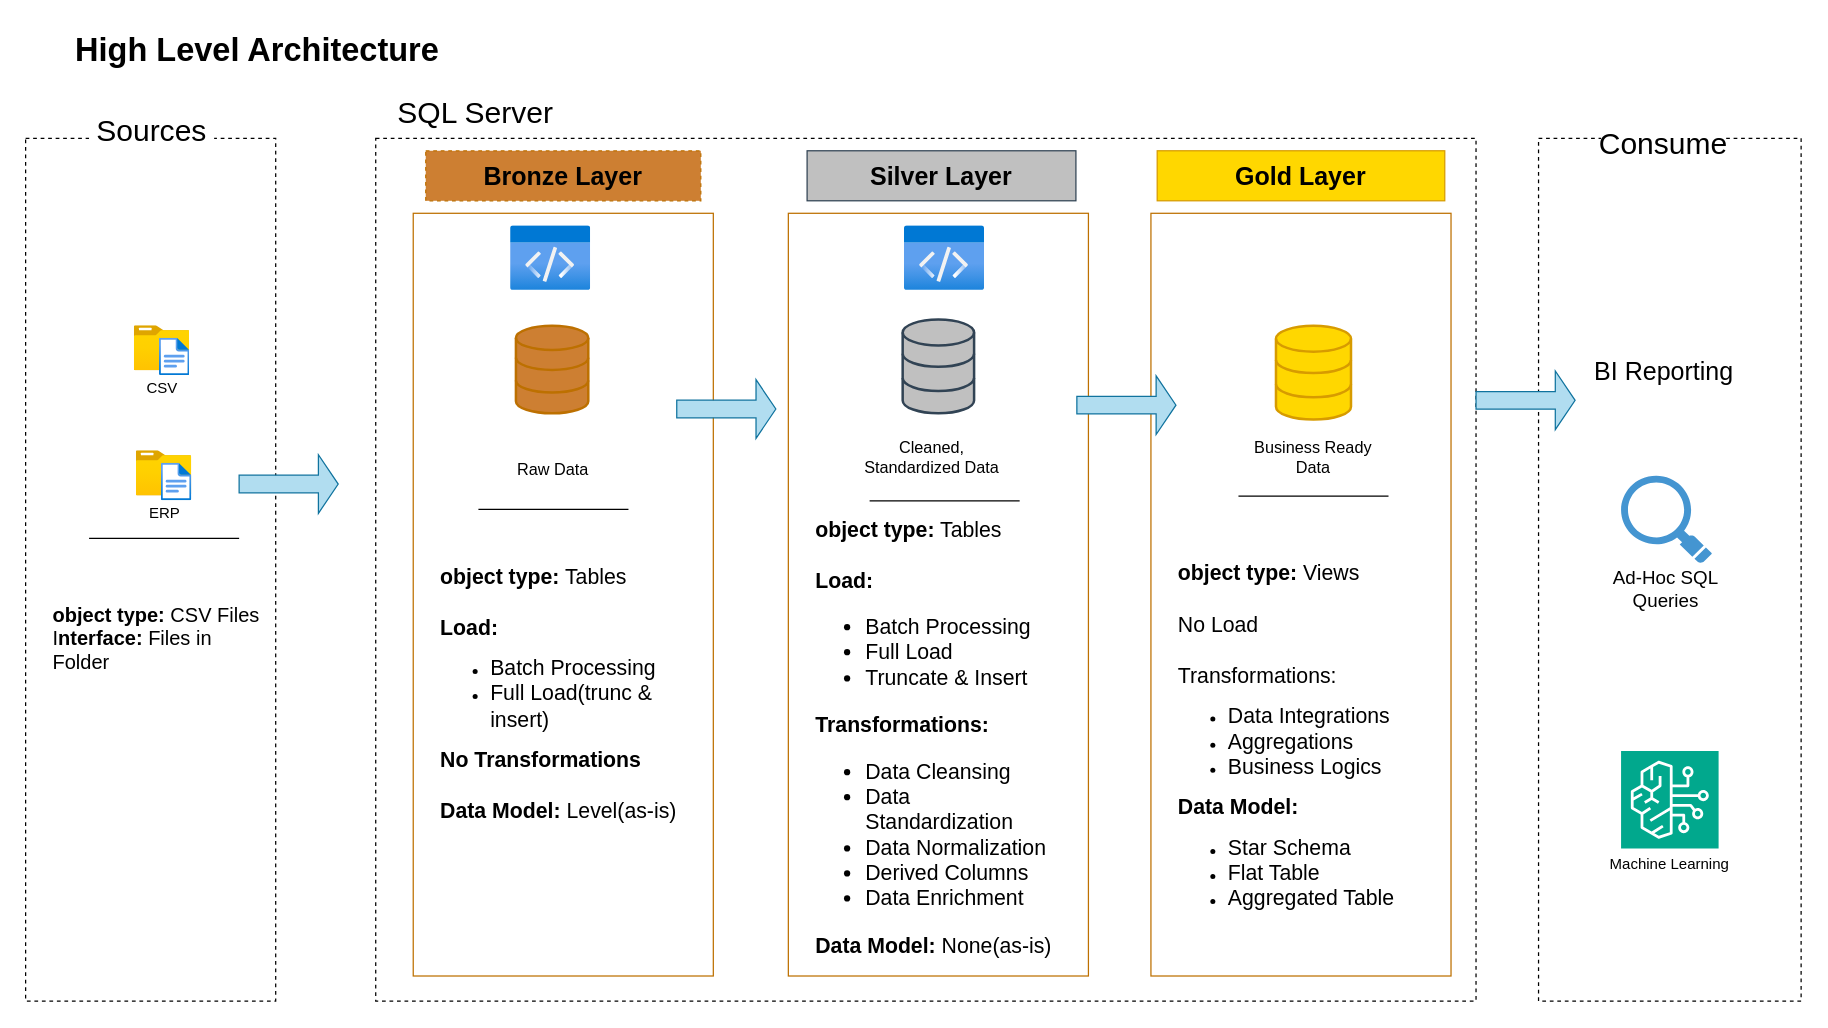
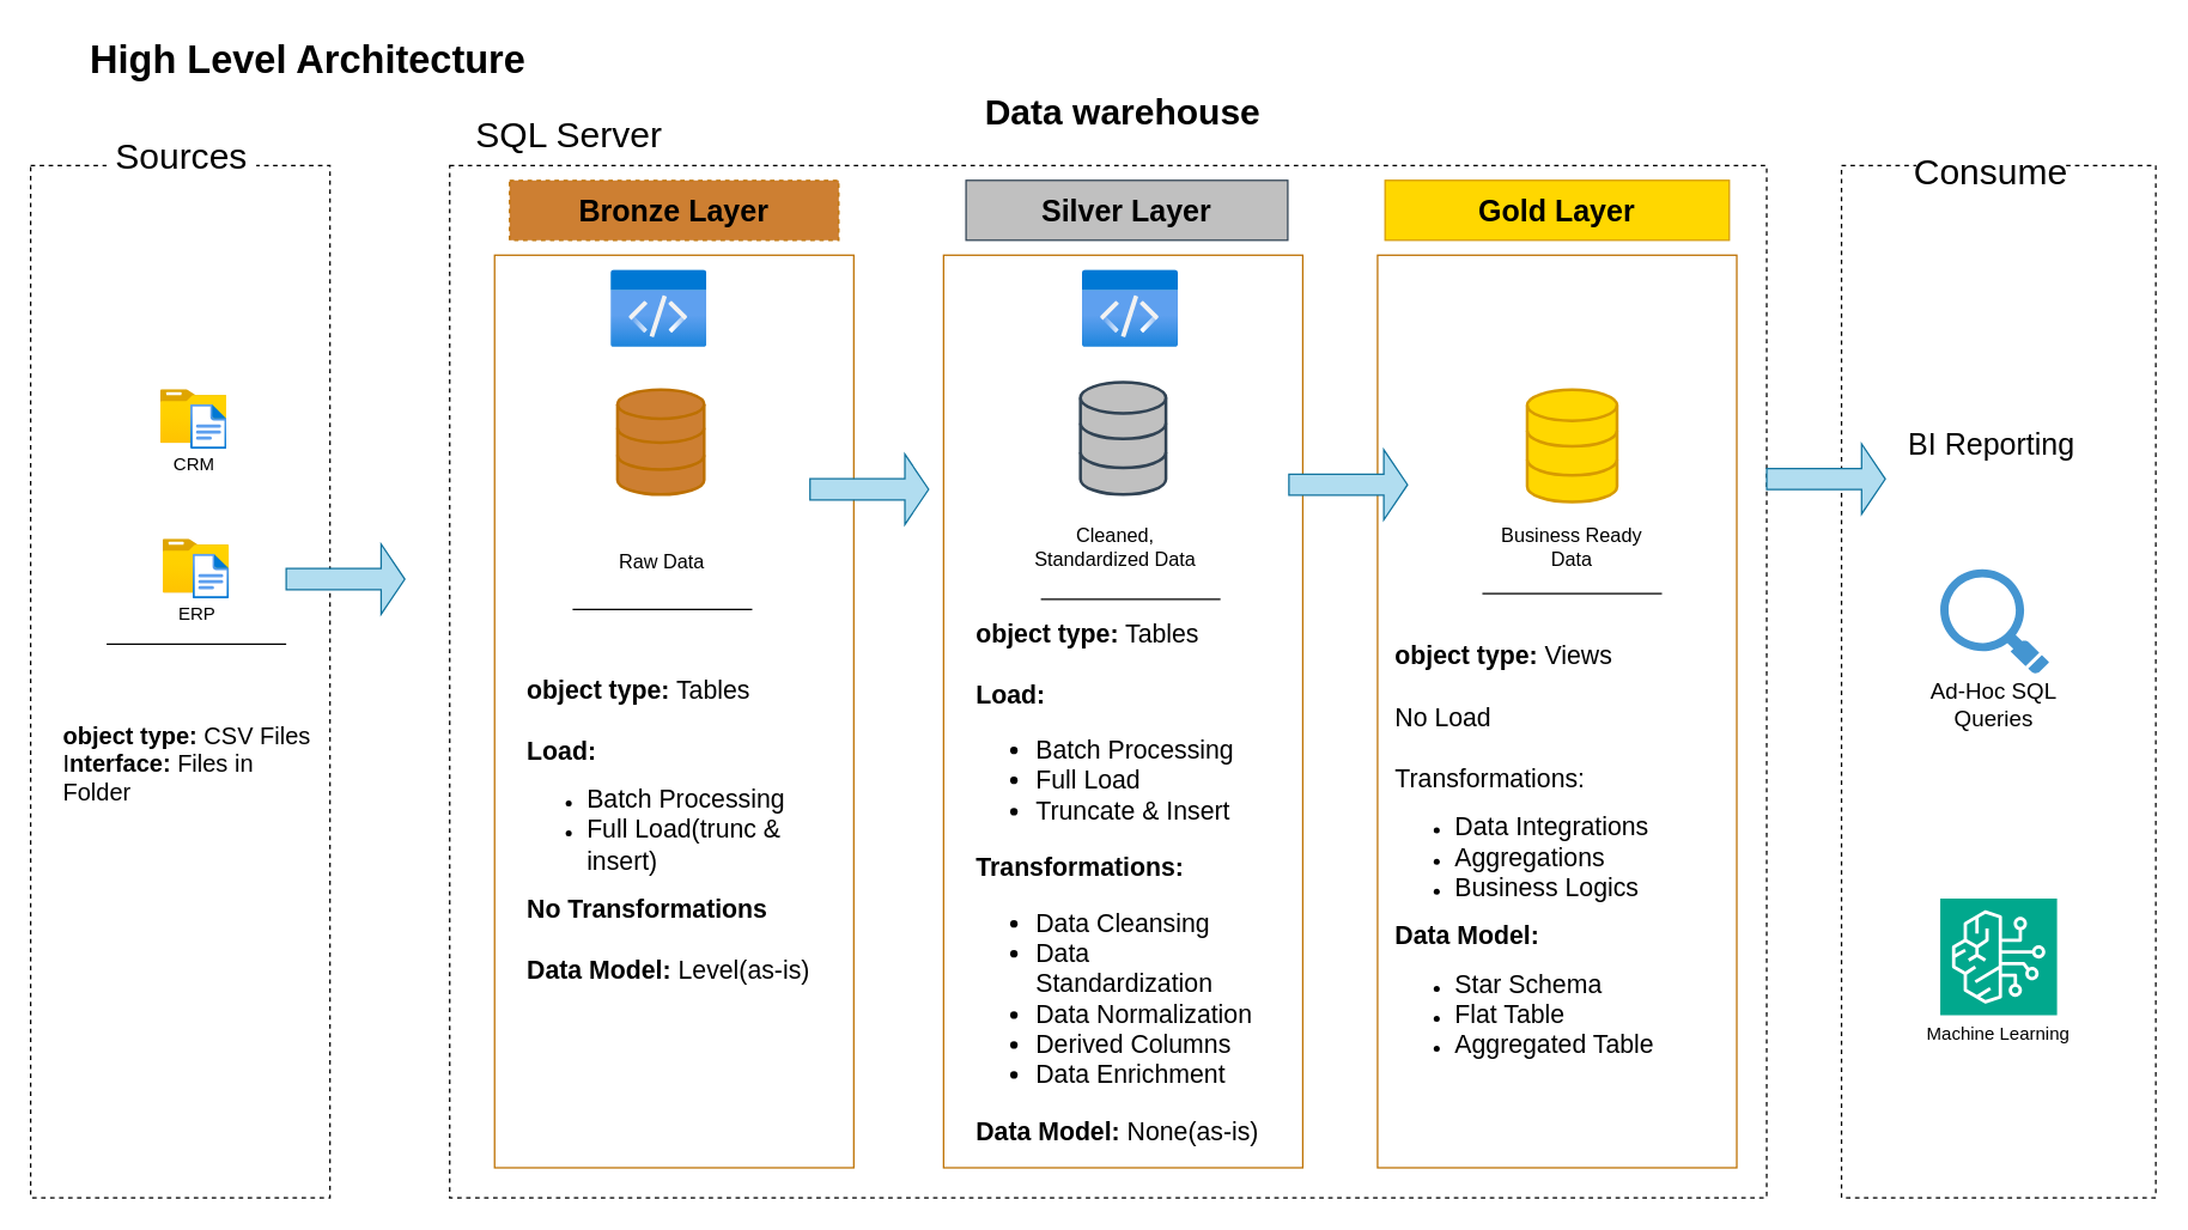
+ <mxCell id="7" value="&lt;font style=&quot;font-size: 24px;&quot;&gt;Data warehouse&lt;/font&gt;" style="rounded=0;whiteSpace=wrap;html=1;strokeColor=none;fontStyle=1;labelBackgroundColor=none;labelBorderColor=none;fillColor=none;" parent="1" vertex="1"><mxGeometry x="635" y="60" width="230" height="30" as="geometry" /></mxCell>
- <mxCell id="16" value="CSV" style="image;aspect=fixed;html=1;points=[];align=center;fontSize=12;image=img/lib/azure2/general/Folder_Blank.svg;" parent="1" vertex="1"><mxGeometry x="107" y="260" width="44.5" height="36.12" as="geometry" /></mxCell>
+ <mxCell id="16" value="CRM" style="image;aspect=fixed;html=1;points=[];align=center;fontSize=12;image=img/lib/azure2/general/Folder_Blank.svg;" parent="1" vertex="1"><mxGeometry x="107" y="260" width="44.5" height="36.12" as="geometry" /></mxCell>
- <mxCell id="36" value="&lt;div&gt;&lt;font style=&quot;font-size: 17px;&quot;&gt;&lt;b style=&quot;&quot;&gt;object type:&lt;/b&gt;&amp;nbsp;Views&lt;/font&gt;&lt;/div&gt;&lt;div&gt;&lt;font style=&quot;font-size: 17px;&quot;&gt;&lt;br&gt;&lt;/font&gt;&lt;/div&gt;&lt;div&gt;&lt;font style=&quot;font-size: 17px;&quot;&gt;No Load&lt;/font&gt;&lt;/div&gt;&lt;div&gt;&lt;font style=&quot;font-size: 17px;&quot;&gt;&lt;br&gt;&lt;/font&gt;&lt;/div&gt;&lt;div&gt;&lt;font style=&quot;font-size: 17px;&quot;&gt;Transformations:&lt;/font&gt;&lt;/div&gt;&lt;div&gt;&lt;ul&gt;&lt;li&gt;&lt;font style=&quot;font-size: 17px;&quot;&gt;Data Integrations&lt;/font&gt;&lt;/li&gt;&lt;li&gt;&lt;font style=&quot;font-size: 17px;&quot;&gt;Aggregations&lt;/font&gt;&lt;/li&gt;&lt;li&gt;&lt;font style=&quot;font-size: 17px;&quot;&gt;Business Logics&lt;/font&gt;&lt;/li&gt;&lt;/ul&gt;&lt;div&gt;&lt;span style=&quot;font-size: 17px;&quot;&gt;&lt;b&gt;Data Model:&amp;nbsp;&lt;/b&gt;&lt;/span&gt;&lt;/div&gt;&lt;/div&gt;&lt;div&gt;&lt;ul&gt;&lt;li&gt;&lt;span style=&quot;font-size: 17px;&quot;&gt;Star Schema&lt;/span&gt;&lt;/li&gt;&lt;li&gt;&lt;span style=&quot;font-size: 17px;&quot;&gt;Flat Table&lt;/span&gt;&lt;/li&gt;&lt;li&gt;&lt;span style=&quot;font-size: 17px;&quot;&gt;Aggregated Table&lt;/span&gt;&lt;/li&gt;&lt;/ul&gt;&lt;/div&gt;" style="rounded=0;whiteSpace=wrap;html=1;fillColor=none;strokeColor=none;align=left;" parent="1" vertex="1"><mxGeometry x="940" y="420" width="210" height="350" as="geometry" /></mxCell>
+ <mxCell id="36" value="&lt;div&gt;&lt;font style=&quot;font-size: 17px;&quot;&gt;&lt;b style=&quot;&quot;&gt;object type:&lt;/b&gt;&amp;nbsp;Views&lt;/font&gt;&lt;/div&gt;&lt;div&gt;&lt;font style=&quot;font-size: 17px;&quot;&gt;&lt;br&gt;&lt;/font&gt;&lt;/div&gt;&lt;div&gt;&lt;font style=&quot;font-size: 17px;&quot;&gt;No Load&lt;/font&gt;&lt;/div&gt;&lt;div&gt;&lt;font style=&quot;font-size: 17px;&quot;&gt;&lt;br&gt;&lt;/font&gt;&lt;/div&gt;&lt;div&gt;&lt;font style=&quot;font-size: 17px;&quot;&gt;Transformations:&lt;/font&gt;&lt;/div&gt;&lt;div&gt;&lt;ul&gt;&lt;li&gt;&lt;font style=&quot;font-size: 17px;&quot;&gt;Data Integrations&lt;/font&gt;&lt;/li&gt;&lt;li&gt;&lt;font style=&quot;font-size: 17px;&quot;&gt;Aggregations&lt;/font&gt;&lt;/li&gt;&lt;li&gt;&lt;font style=&quot;font-size: 17px;&quot;&gt;Business Logics&lt;/font&gt;&lt;/li&gt;&lt;/ul&gt;&lt;div&gt;&lt;span style=&quot;font-size: 17px;&quot;&gt;&lt;b&gt;Data Model:&amp;nbsp;&lt;/b&gt;&lt;/span&gt;&lt;/div&gt;&lt;/div&gt;&lt;div&gt;&lt;ul&gt;&lt;li&gt;&lt;span style=&quot;font-size: 17px;&quot;&gt;Star Schema&lt;/span&gt;&lt;/li&gt;&lt;li&gt;&lt;span style=&quot;font-size: 17px;&quot;&gt;Flat Table&lt;/span&gt;&lt;/li&gt;&lt;li&gt;&lt;span style=&quot;font-size: 17px;&quot;&gt;Aggregated Table&lt;/span&gt;&lt;/li&gt;&lt;/ul&gt;&lt;/div&gt;" style="rounded=0;whiteSpace=wrap;html=1;fillColor=none;strokeColor=none;align=left;" parent="1" vertex="1"><mxGeometry x="930" y="400" width="210" height="350" as="geometry" /></mxCell>
